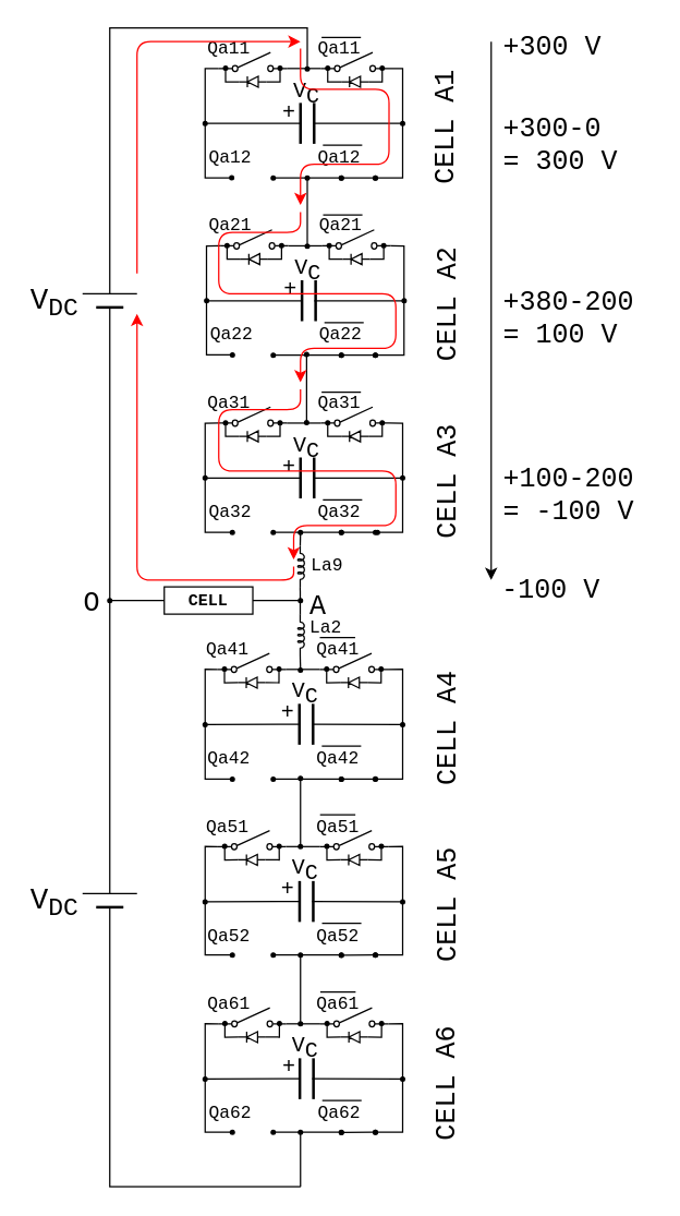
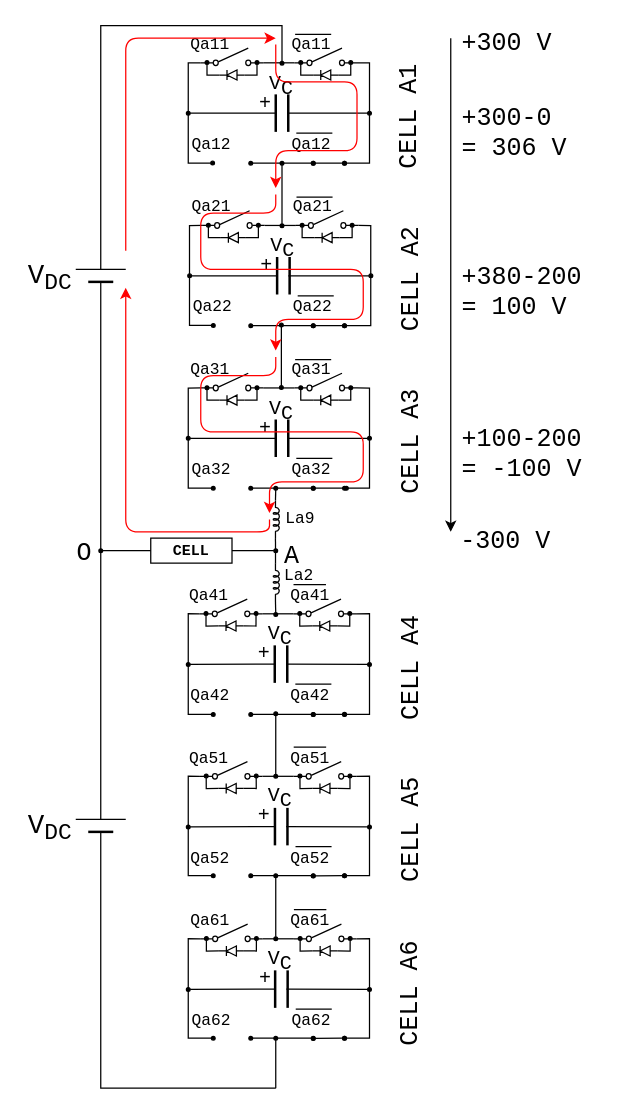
- <mxCell id="215" value="&lt;div&gt;+300-0 &lt;br&gt;&lt;/div&gt;&lt;div&gt;= 300 V&lt;/div&gt;" style="text;html=1;resizable=0;points=[];autosize=1;align=left;verticalAlign=top;spacingTop=-4;fontSize=20;fontFamily=Courier New;" parent="1" vertex="1"><mxGeometry x="367" y="80" width="95" height="50" as="geometry" /></mxCell>
+ <mxCell id="215" value="&lt;div&gt;+300-0 &lt;br&gt;&lt;/div&gt;&lt;div&gt;= 306 V&lt;/div&gt;" style="text;html=1;resizable=0;points=[];autosize=1;align=left;verticalAlign=top;spacingTop=-4;fontSize=20;fontFamily=Courier New;" parent="1" vertex="1"><mxGeometry x="367" y="80" width="95" height="50" as="geometry" /></mxCell>
- <mxCell id="218" value="-100 V" style="text;html=1;resizable=0;points=[];autosize=1;align=left;verticalAlign=top;spacingTop=-4;fontSize=20;fontFamily=Courier New;" parent="1" vertex="1"><mxGeometry x="366" y="418" width="85" height="30" as="geometry" /></mxCell>
+ <mxCell id="218" value="-300 V" style="text;html=1;resizable=0;points=[];autosize=1;align=left;verticalAlign=top;spacingTop=-4;fontSize=20;fontFamily=Courier New;" parent="1" vertex="1"><mxGeometry x="366" y="418" width="85" height="30" as="geometry" /></mxCell>
